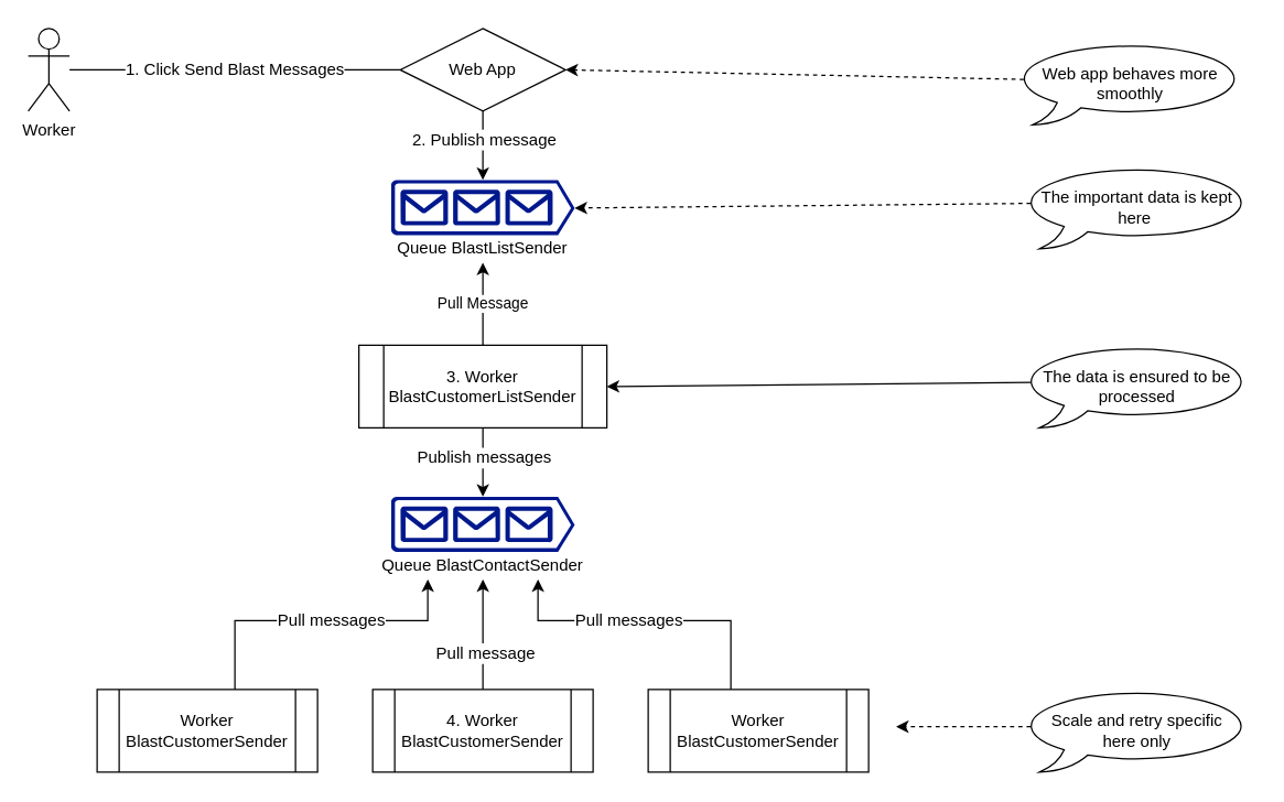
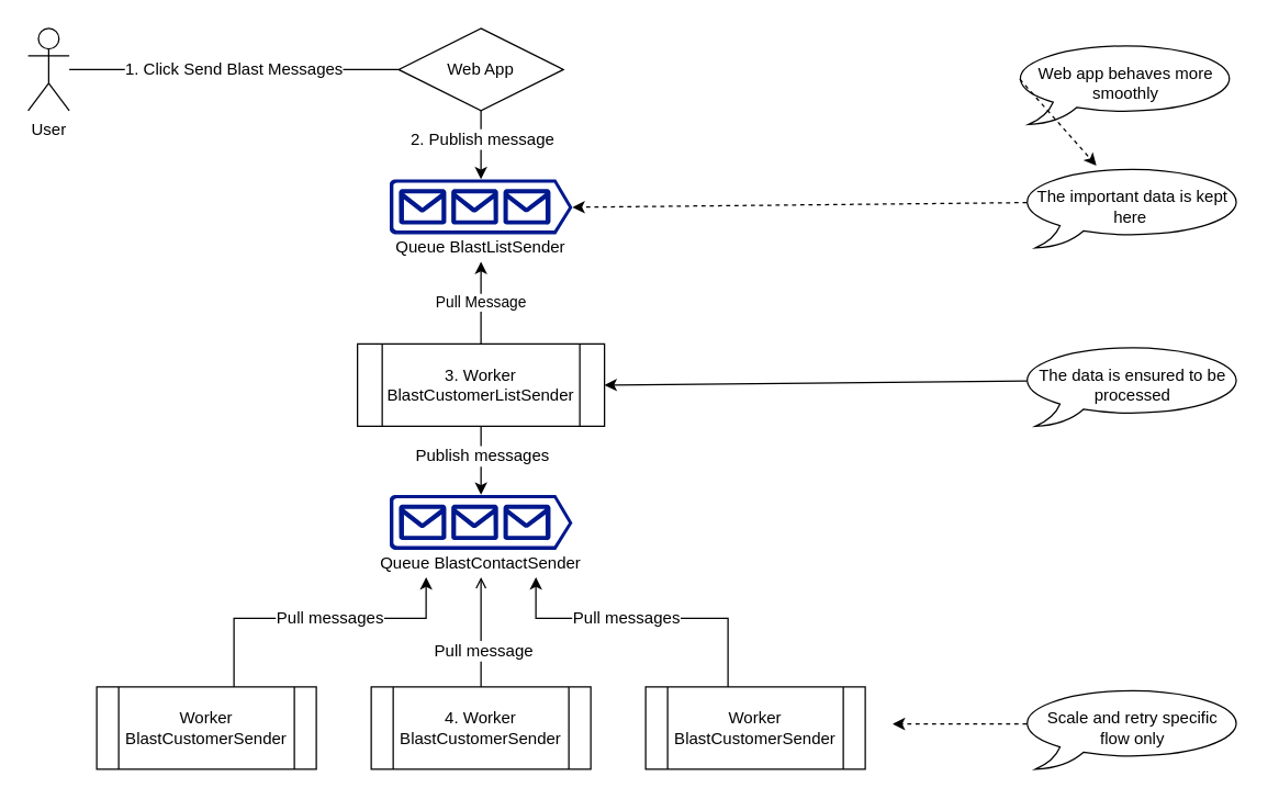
- <mxCell id="29" value="" style="endArrow=classic;html=1;dashed=1;exitX=0.045;exitY=0.45;exitDx=0;exitDy=0;exitPerimeter=0;entryX=1;entryY=0.5;entryDx=0;entryDy=0;" edge="1" parent="1" source="25" target="7"><mxGeometry width="50" height="50" relative="1" as="geometry"><mxPoint x="600" y="70" as="sourcePoint" /><mxPoint x="650" y="20" as="targetPoint" /></mxGeometry></mxCell>
+ <mxCell id="29" value="" style="endArrow=classic;html=1;dashed=1;exitX=0.045;exitY=0.45;exitDx=0;exitDy=0;exitPerimeter=0;" edge="1" parent="1" source="25" target="26"><mxGeometry width="50" height="50" relative="1" as="geometry"><mxPoint x="600" y="70" as="sourcePoint" /><mxPoint x="650" y="20" as="targetPoint" /></mxGeometry></mxCell>
- <mxCell id="4" value="Worker" style="shape=umlActor;verticalLabelPosition=bottom;labelBackgroundColor=#ffffff;verticalAlign=top;html=1;outlineConnect=0;" vertex="1" parent="1"><mxGeometry x="20" y="20" width="30" height="60" as="geometry" /></mxCell>
+ <mxCell id="4" value="User" style="shape=umlActor;verticalLabelPosition=bottom;labelBackgroundColor=#ffffff;verticalAlign=top;html=1;outlineConnect=0;" vertex="1" parent="1"><mxGeometry x="20" y="20" width="30" height="60" as="geometry" /></mxCell>
- <mxCell id="19" style="edgeStyle=orthogonalEdgeStyle;rounded=0;orthogonalLoop=1;jettySize=auto;html=1;entryX=0.5;entryY=1;entryDx=0;entryDy=0;" edge="1" parent="1" source="21" target="15"><mxGeometry relative="1" as="geometry" /></mxCell>
+ <mxCell id="19" style="edgeStyle=orthogonalEdgeStyle;rounded=0;orthogonalLoop=1;jettySize=auto;html=1;entryX=0.5;entryY=1;entryDx=0;entryDy=0;endArrow=open;" edge="1" parent="1" source="21" target="15"><mxGeometry relative="1" as="geometry" /></mxCell>
- <mxCell id="28" value="Scale and retry specific&lt;br&gt;here only" style="whiteSpace=wrap;html=1;shape=mxgraph.basic.oval_callout" vertex="1" parent="1"><mxGeometry x="740" y="500" width="170" height="60" as="geometry" /></mxCell>
+ <mxCell id="28" value="Scale and retry specific&lt;br&gt;flow only" style="whiteSpace=wrap;html=1;shape=mxgraph.basic.oval_callout" vertex="1" parent="1"><mxGeometry x="740" y="500" width="170" height="60" as="geometry" /></mxCell>
